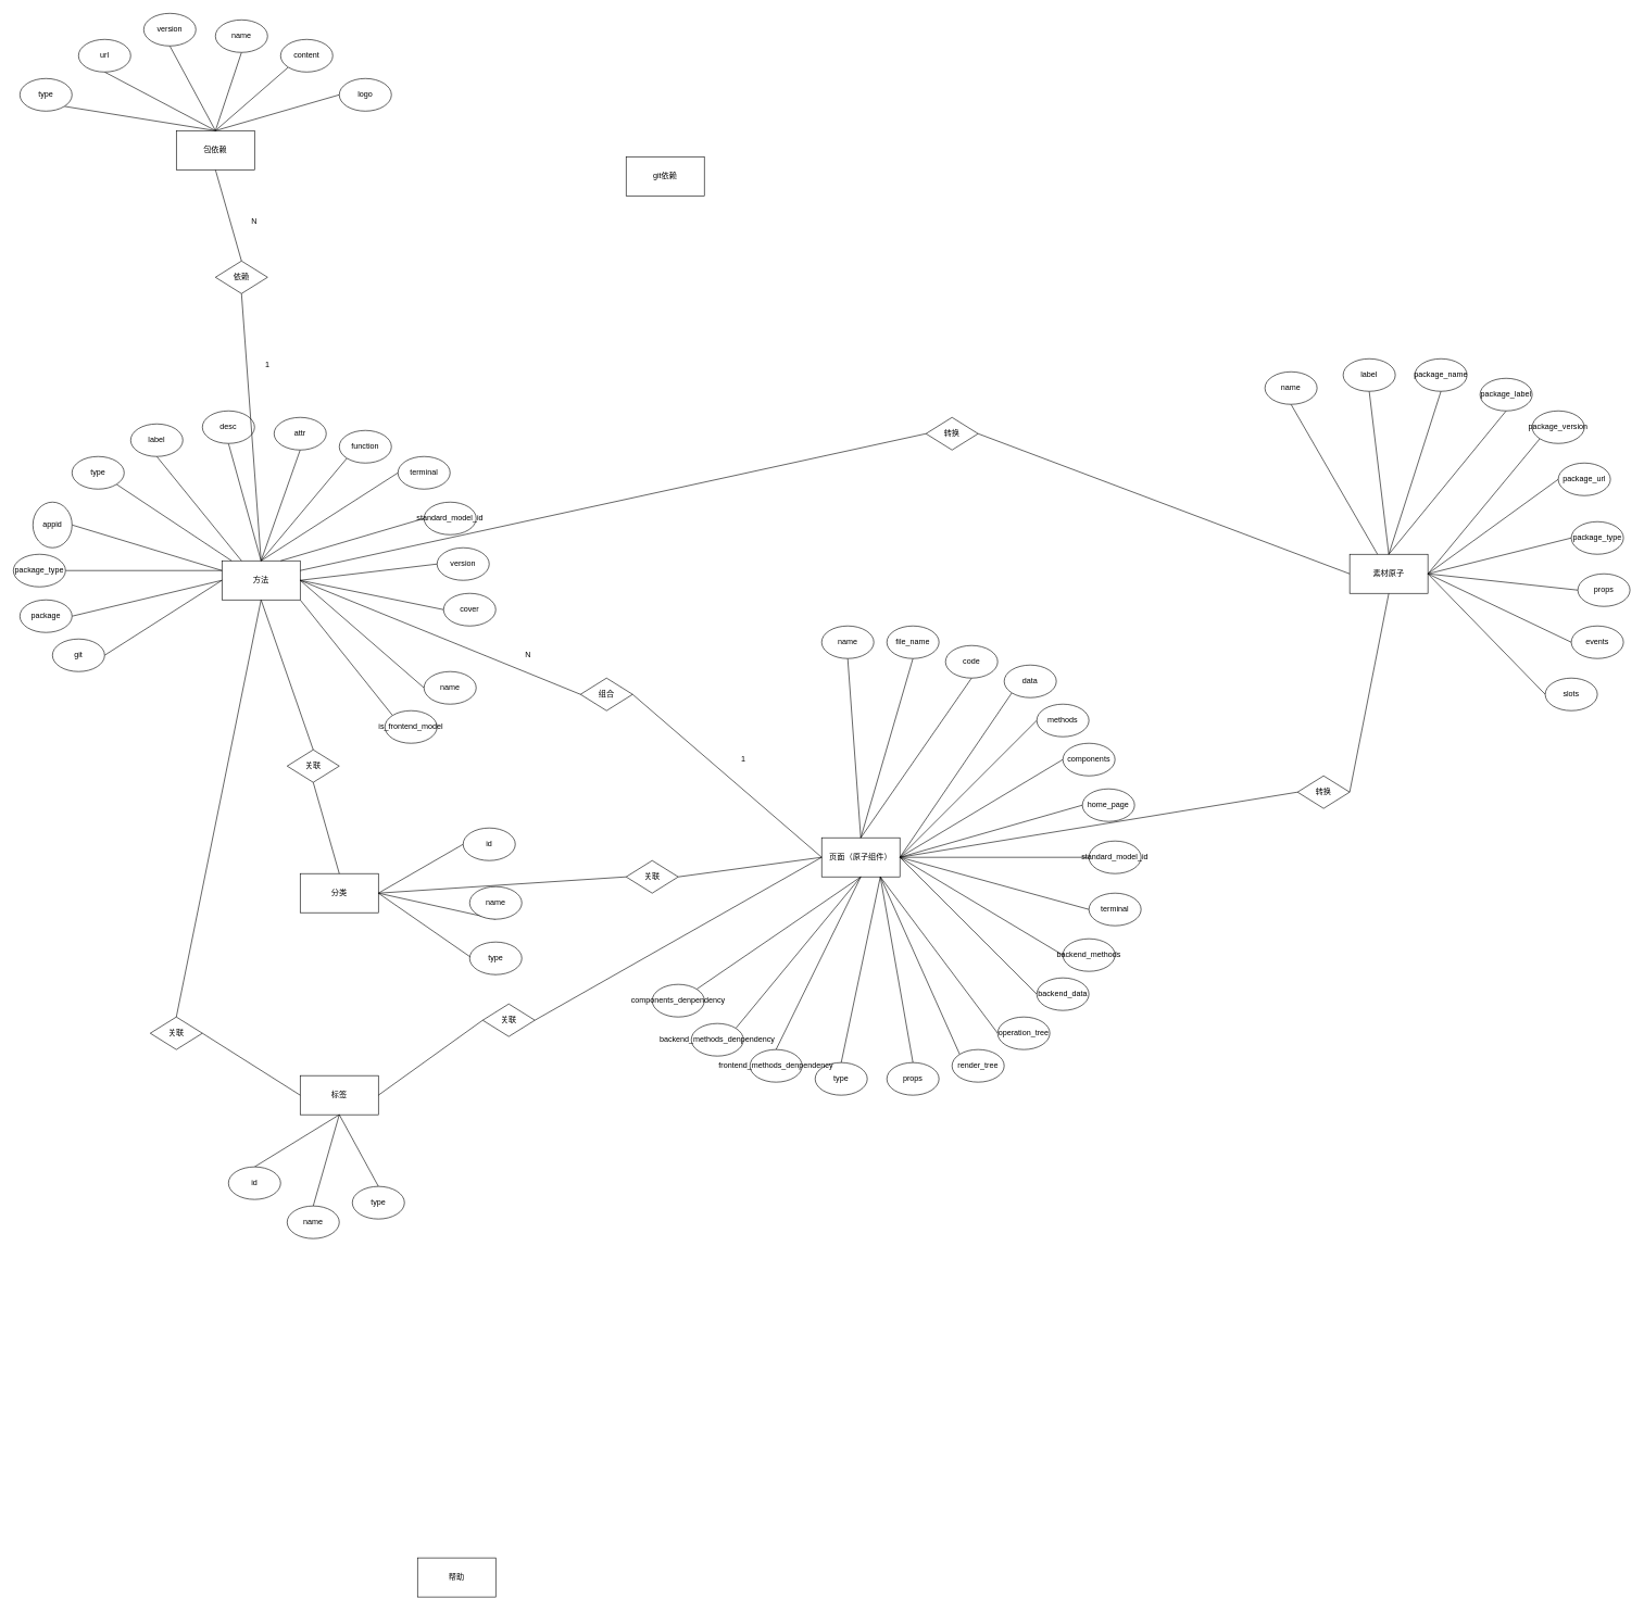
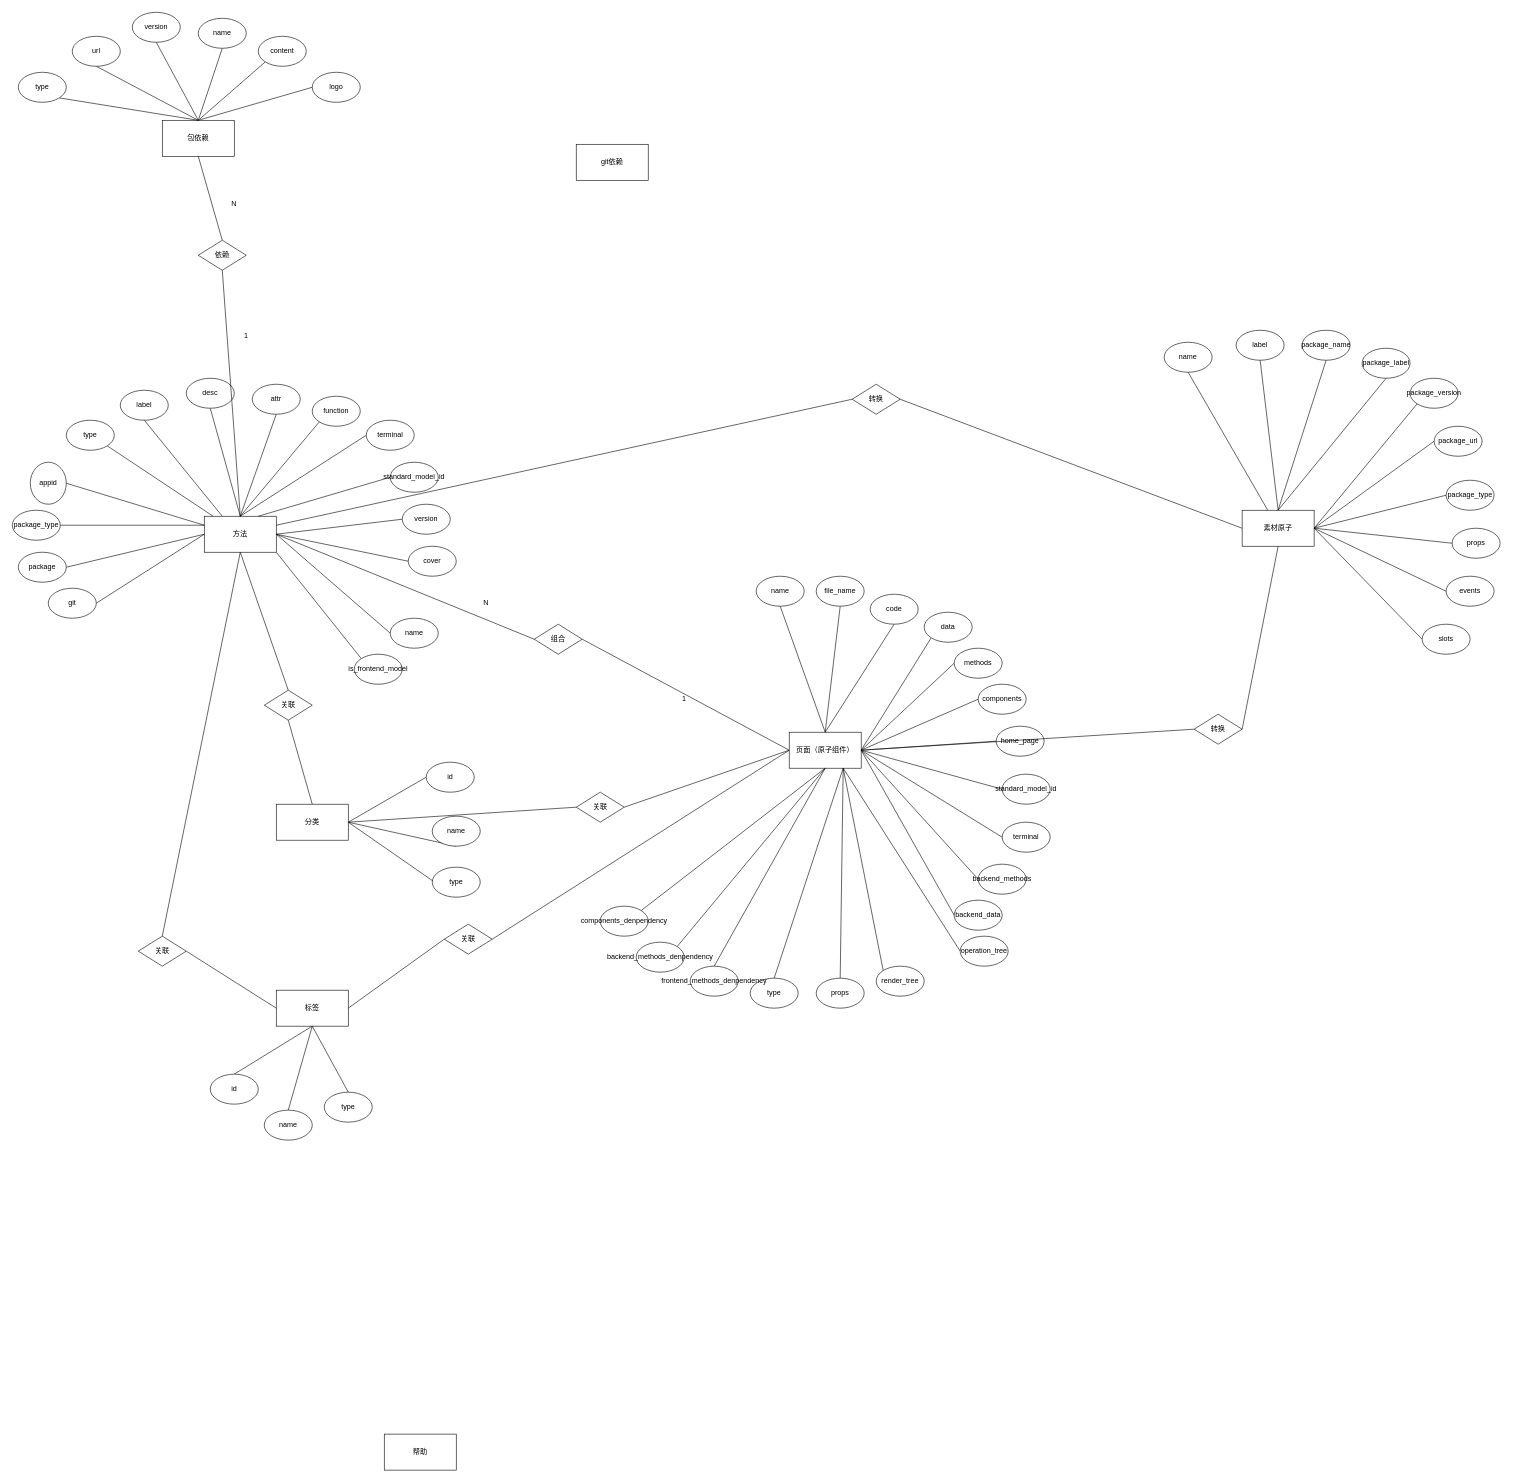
- <mxCell id="54" value="页面（原子组件）" style="rounded=0;whiteSpace=wrap;html=1;" parent="1" vertex="1"><mxGeometry x="1260" y="1285" width="120" height="60" as="geometry" /></mxCell>
+ <mxCell id="54" value="页面（原子组件）" style="rounded=0;whiteSpace=wrap;html=1;" parent="1" vertex="1"><mxGeometry x="1315" y="1220" width="120" height="60" as="geometry" /></mxCell>
- <mxCell id="80" value="operation_tree" style="ellipse;whiteSpace=wrap;html=1;" parent="1" vertex="1"><mxGeometry x="1530" y="1560" width="80" height="50" as="geometry" /></mxCell>
+ <mxCell id="80" value="operation_tree" style="ellipse;whiteSpace=wrap;html=1;" parent="1" vertex="1"><mxGeometry x="1600" y="1560" width="80" height="50" as="geometry" /></mxCell>
